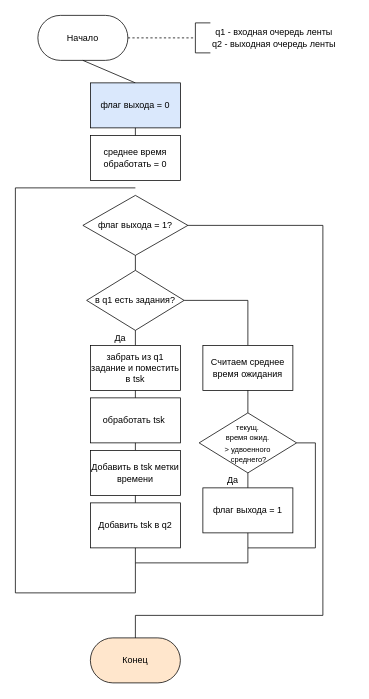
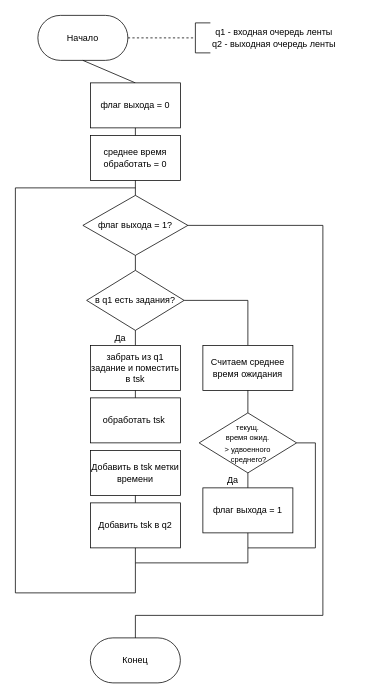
- <mxCell id="4" value="флаг выхода = 0" style="rounded=0;whiteSpace=wrap;html=1;fillColor=#dae8fc;" vertex="1" parent="1"><mxGeometry x="120" y="110" width="120" height="60" as="geometry" /></mxCell>
+ <mxCell id="4" value="флаг выхода = 0" style="rounded=0;whiteSpace=wrap;html=1;" vertex="1" parent="1"><mxGeometry x="120" y="110" width="120" height="60" as="geometry" /></mxCell>
+ <mxCell id="15" value="" style="endArrow=none;html=1;entryX=0.5;entryY=1;entryDx=0;entryDy=0;" edge="1" parent="1" source="5" target="13"><mxGeometry width="50" height="50" relative="1" as="geometry"><mxPoint x="0" y="340" as="sourcePoint" /><mxPoint x="50" y="290" as="targetPoint" /></mxGeometry></mxCell>
- <mxCell id="20" value="" style="endArrow=none;html=1;entryX=0.5;entryY=1;entryDx=0;entryDy=0;" edge="1" parent="1" source="21" target="19"><mxGeometry width="50" height="50" relative="1" as="geometry"><mxPoint x="110" y="670" as="sourcePoint" /><mxPoint x="160" y="620" as="targetPoint" /></mxGeometry></mxCell>
- <mxCell id="45" value="Конец" style="rounded=1;whiteSpace=wrap;html=1;arcSize=50;fillColor=#ffe6cc;" vertex="1" parent="1"><mxGeometry x="120" y="850" width="120" height="60" as="geometry" /></mxCell>
+ <mxCell id="45" value="Конец" style="rounded=1;whiteSpace=wrap;html=1;arcSize=50;" vertex="1" parent="1"><mxGeometry x="120" y="850" width="120" height="60" as="geometry" /></mxCell>
